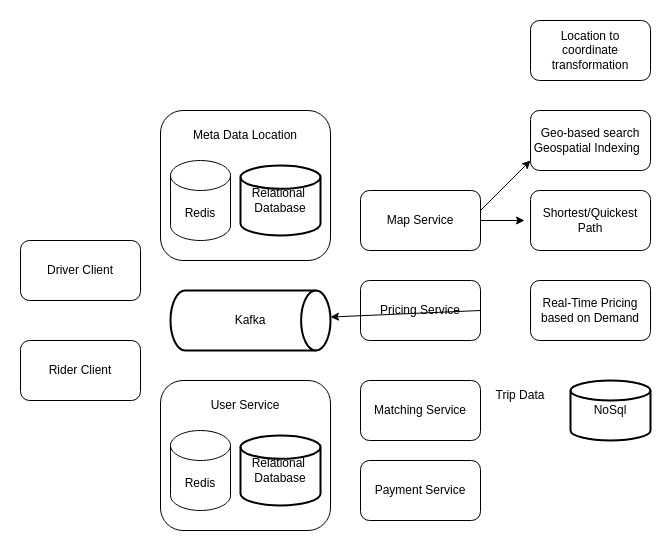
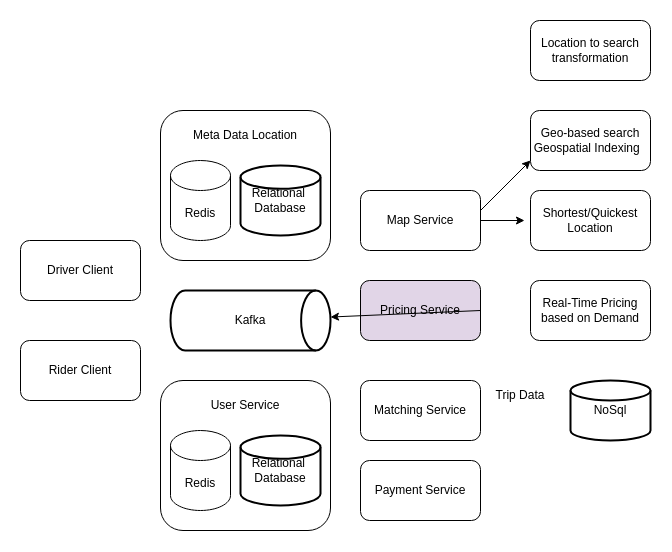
- <mxCell id="20" value="Location to coordinate transformation" style="rounded=1;whiteSpace=wrap;html=1;" parent="1" vertex="1"><mxGeometry x="530" y="20" width="120" height="60" as="geometry" /></mxCell>
+ <mxCell id="20" value="Location to search transformation" style="rounded=1;whiteSpace=wrap;html=1;" parent="1" vertex="1"><mxGeometry x="530" y="20" width="120" height="60" as="geometry" /></mxCell>
- <mxCell id="8" value="Shortest/Quickest Path" style="rounded=1;whiteSpace=wrap;html=1;" parent="1" vertex="1"><mxGeometry x="530" y="190" width="120" height="60" as="geometry" /></mxCell>
+ <mxCell id="8" value="Shortest/Quickest Location" style="rounded=1;whiteSpace=wrap;html=1;" parent="1" vertex="1"><mxGeometry x="530" y="190" width="120" height="60" as="geometry" /></mxCell>
- <mxCell id="5" value="Pricing Service" style="rounded=1;whiteSpace=wrap;html=1;" parent="1" vertex="1"><mxGeometry x="360" y="280" width="120" height="60" as="geometry" /></mxCell>
+ <mxCell id="5" value="Pricing Service" style="rounded=1;whiteSpace=wrap;html=1;fillColor=#e1d5e7;" parent="1" vertex="1"><mxGeometry x="360" y="280" width="120" height="60" as="geometry" /></mxCell>
